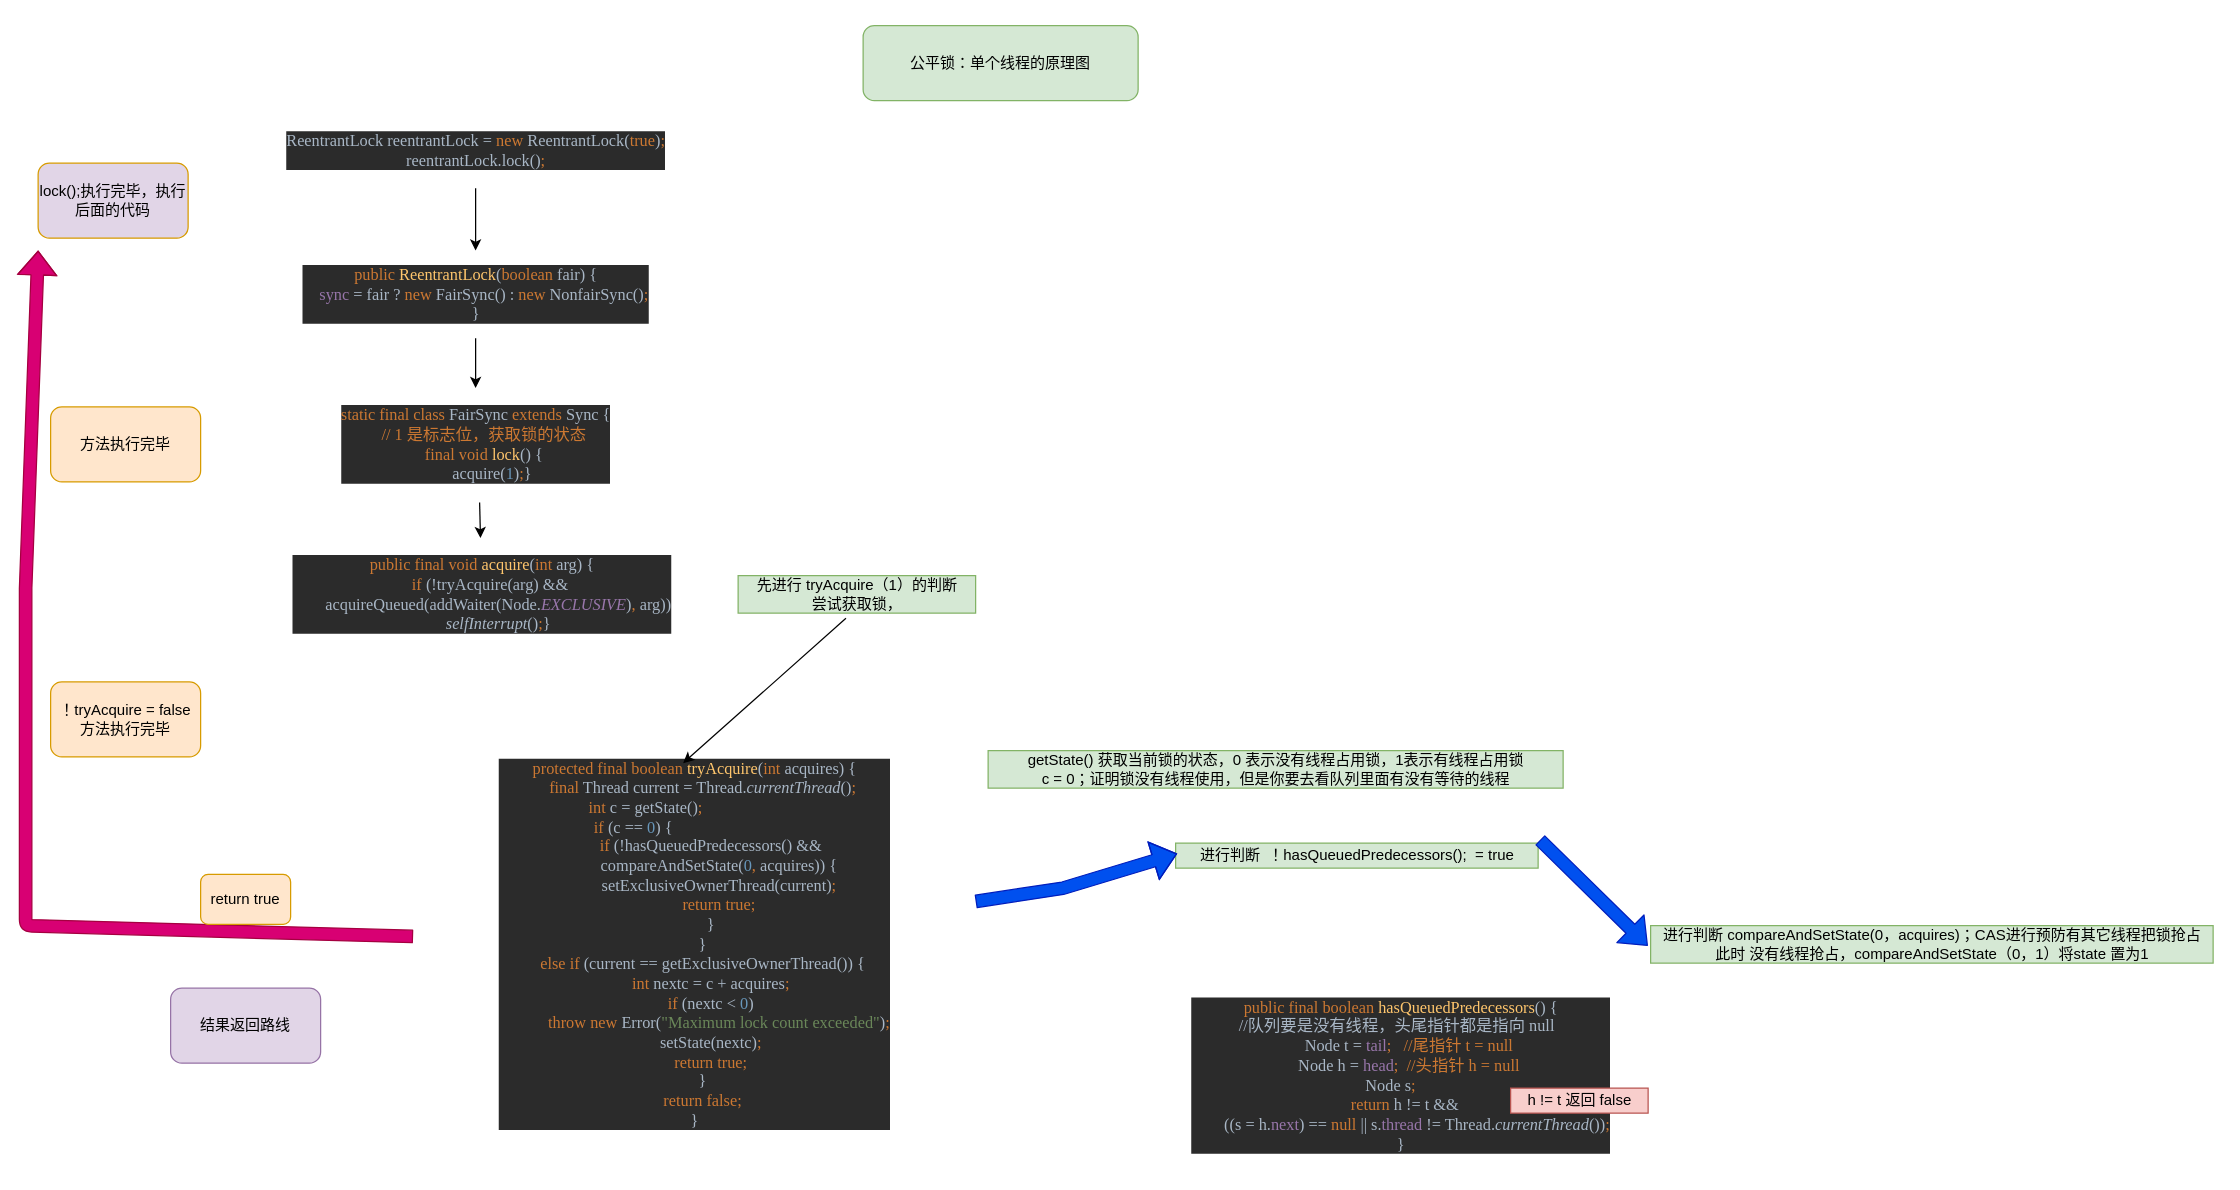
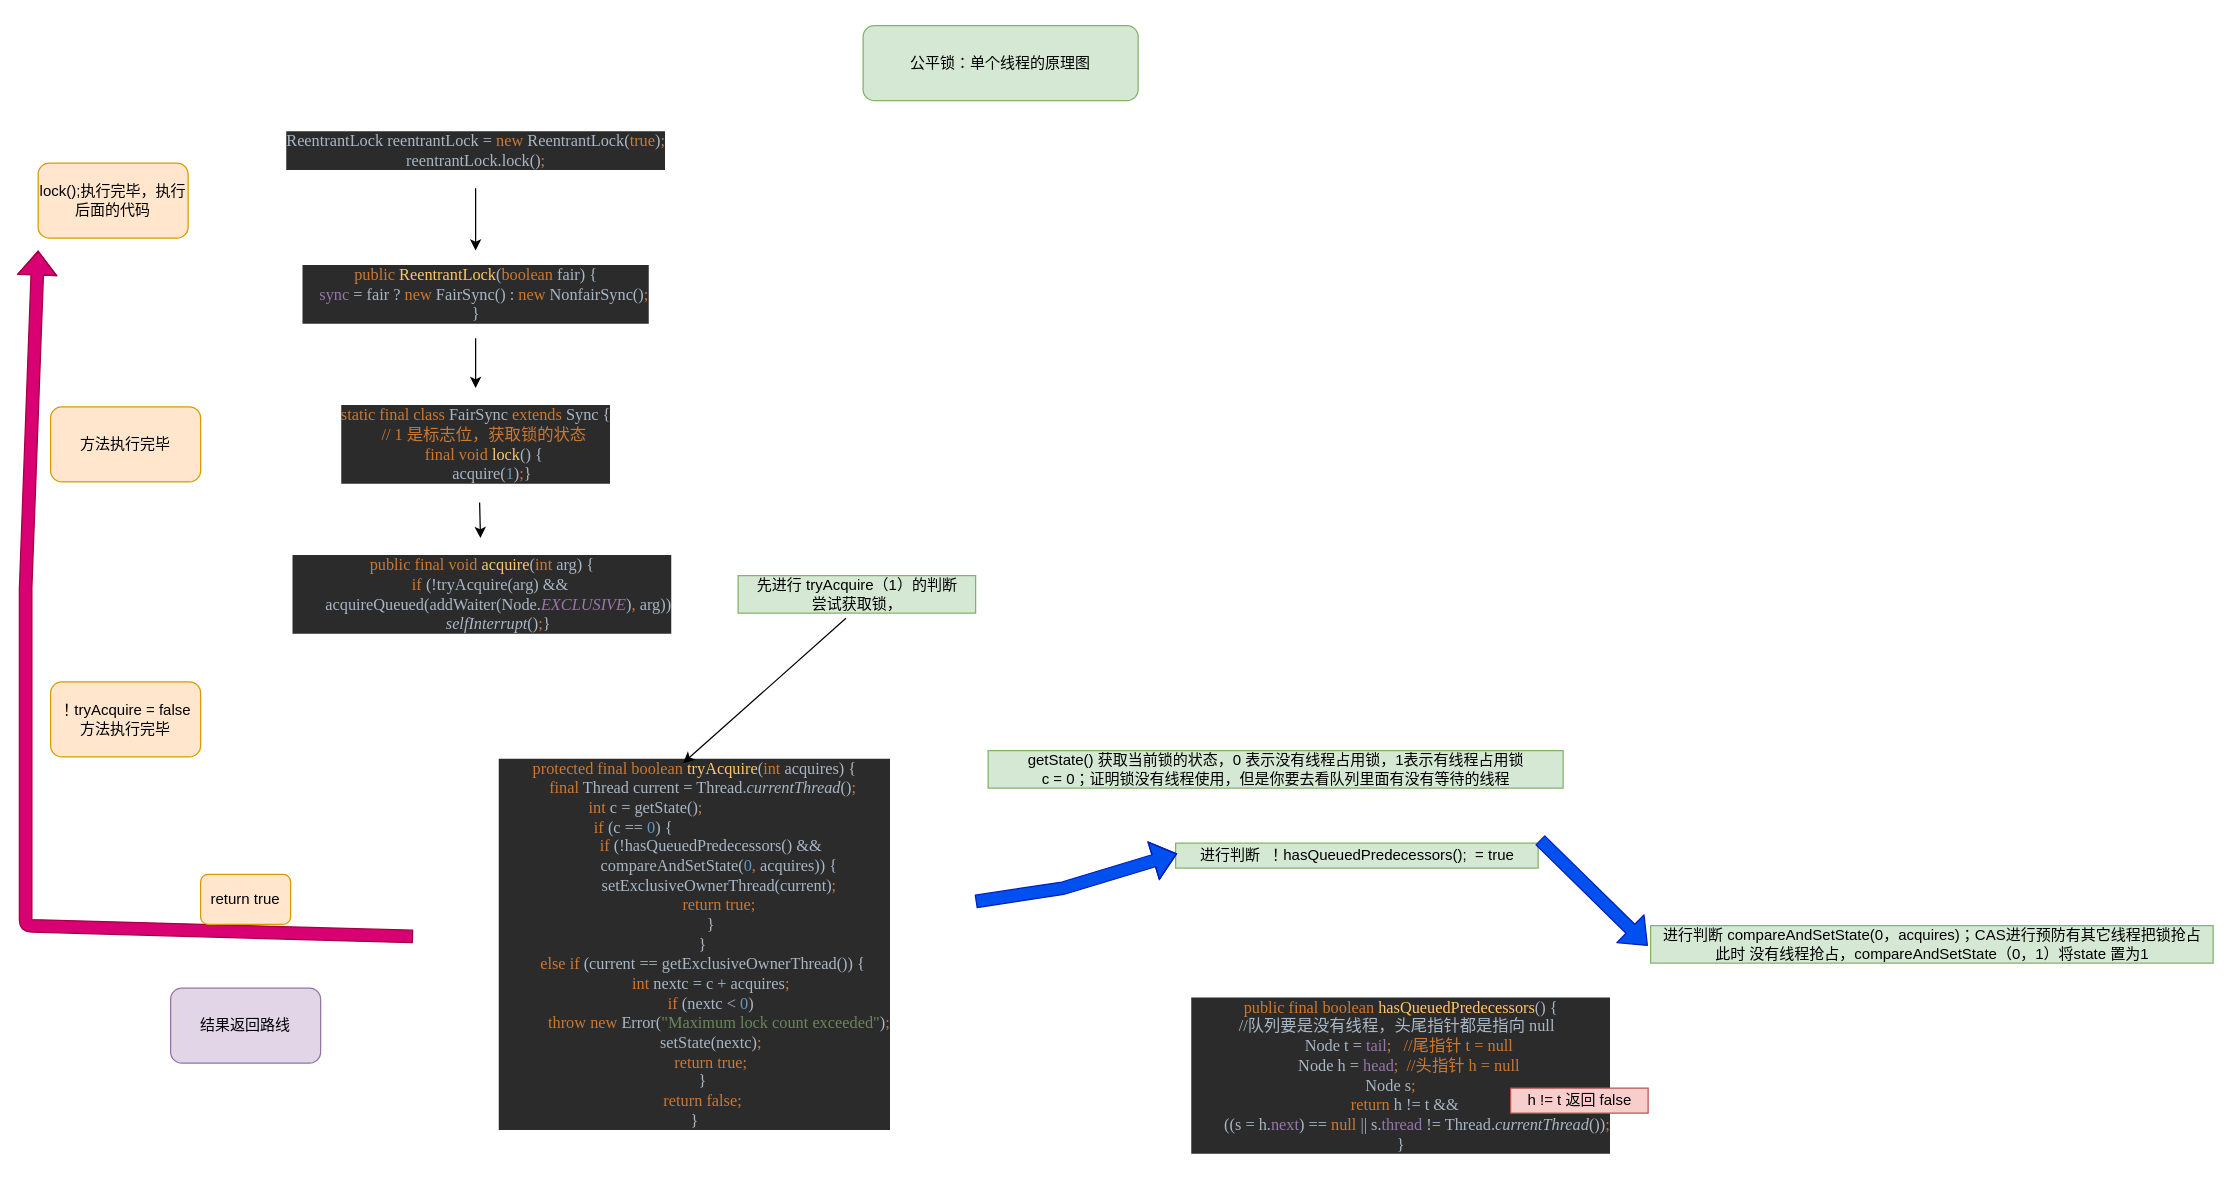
- <mxCell id="25" value="lock();执行完毕，执行后面的代码" style="rounded=1;whiteSpace=wrap;html=1;fillColor=#e1d5e7;strokeColor=#d79b00;" vertex="1" parent="1"><mxGeometry x="30" y="130" width="120" height="60" as="geometry" /></mxCell>
+ <mxCell id="25" value="lock();执行完毕，执行后面的代码" style="rounded=1;whiteSpace=wrap;html=1;fillColor=#ffe6cc;strokeColor=#d79b00;" vertex="1" parent="1"><mxGeometry x="30" y="130" width="120" height="60" as="geometry" /></mxCell>
